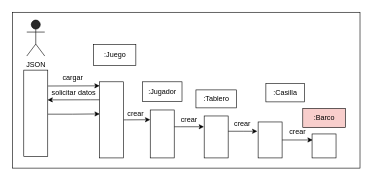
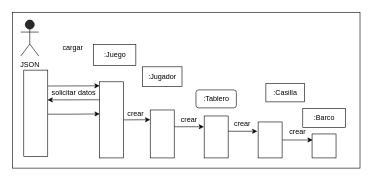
- <mxCell id="27" value="JSON" style="shape=umlActor;verticalLabelPosition=bottom;verticalAlign=top;html=1;outlineConnect=0;fillColor=#2a2a2a;" vertex="1" parent="1"><mxGeometry x="44" y="33" width="30" height="60" as="geometry" /></mxCell>
+ <mxCell id="27" value="JSON" style="shape=umlActor;verticalLabelPosition=bottom;verticalAlign=top;html=1;outlineConnect=0;fillColor=#2a2a2a;" vertex="1" parent="1"><mxGeometry x="34" y="33" width="30" height="60" as="geometry" /></mxCell>
- <mxCell id="17" value="cargar" style="text;html=1;strokeColor=none;fillColor=none;align=center;verticalAlign=middle;whiteSpace=wrap;rounded=0;" parent="1" vertex="1"><mxGeometry x="101" y="119" width="40" height="20" as="geometry" /></mxCell>
+ <mxCell id="17" value="cargar" style="text;html=1;strokeColor=none;fillColor=none;align=center;verticalAlign=middle;whiteSpace=wrap;rounded=0;" parent="1" vertex="1"><mxGeometry x="101" y="69" width="40" height="20" as="geometry" /></mxCell>
- <mxCell id="18" value=":Jugador" style="html=1;" parent="1" vertex="1"><mxGeometry x="237" y="136" width="66" height="33" as="geometry" /></mxCell>
+ <mxCell id="18" value=":Jugador" style="html=1;" parent="1" vertex="1"><mxGeometry x="237" y="111" width="66" height="33" as="geometry" /></mxCell>
- <mxCell id="6" value=":Tablero" style="html=1;" parent="1" vertex="1"><mxGeometry x="326.25" y="149.5" width="67.5" height="30" as="geometry" /></mxCell>
+ <mxCell id="6" value=":Tablero" style="html=1;rounded=1;" parent="1" vertex="1"><mxGeometry x="326.25" y="149.5" width="67.5" height="30" as="geometry" /></mxCell>
- <mxCell id="7" value=":Barco" style="html=1;fillColor=#f8cecc;" parent="1" vertex="1"><mxGeometry x="504.52" y="180.25" width="70.95" height="32.25" as="geometry" /></mxCell>
+ <mxCell id="7" value=":Barco" style="html=1;" parent="1" vertex="1"><mxGeometry x="504.52" y="180.25" width="70.95" height="32.25" as="geometry" /></mxCell>
